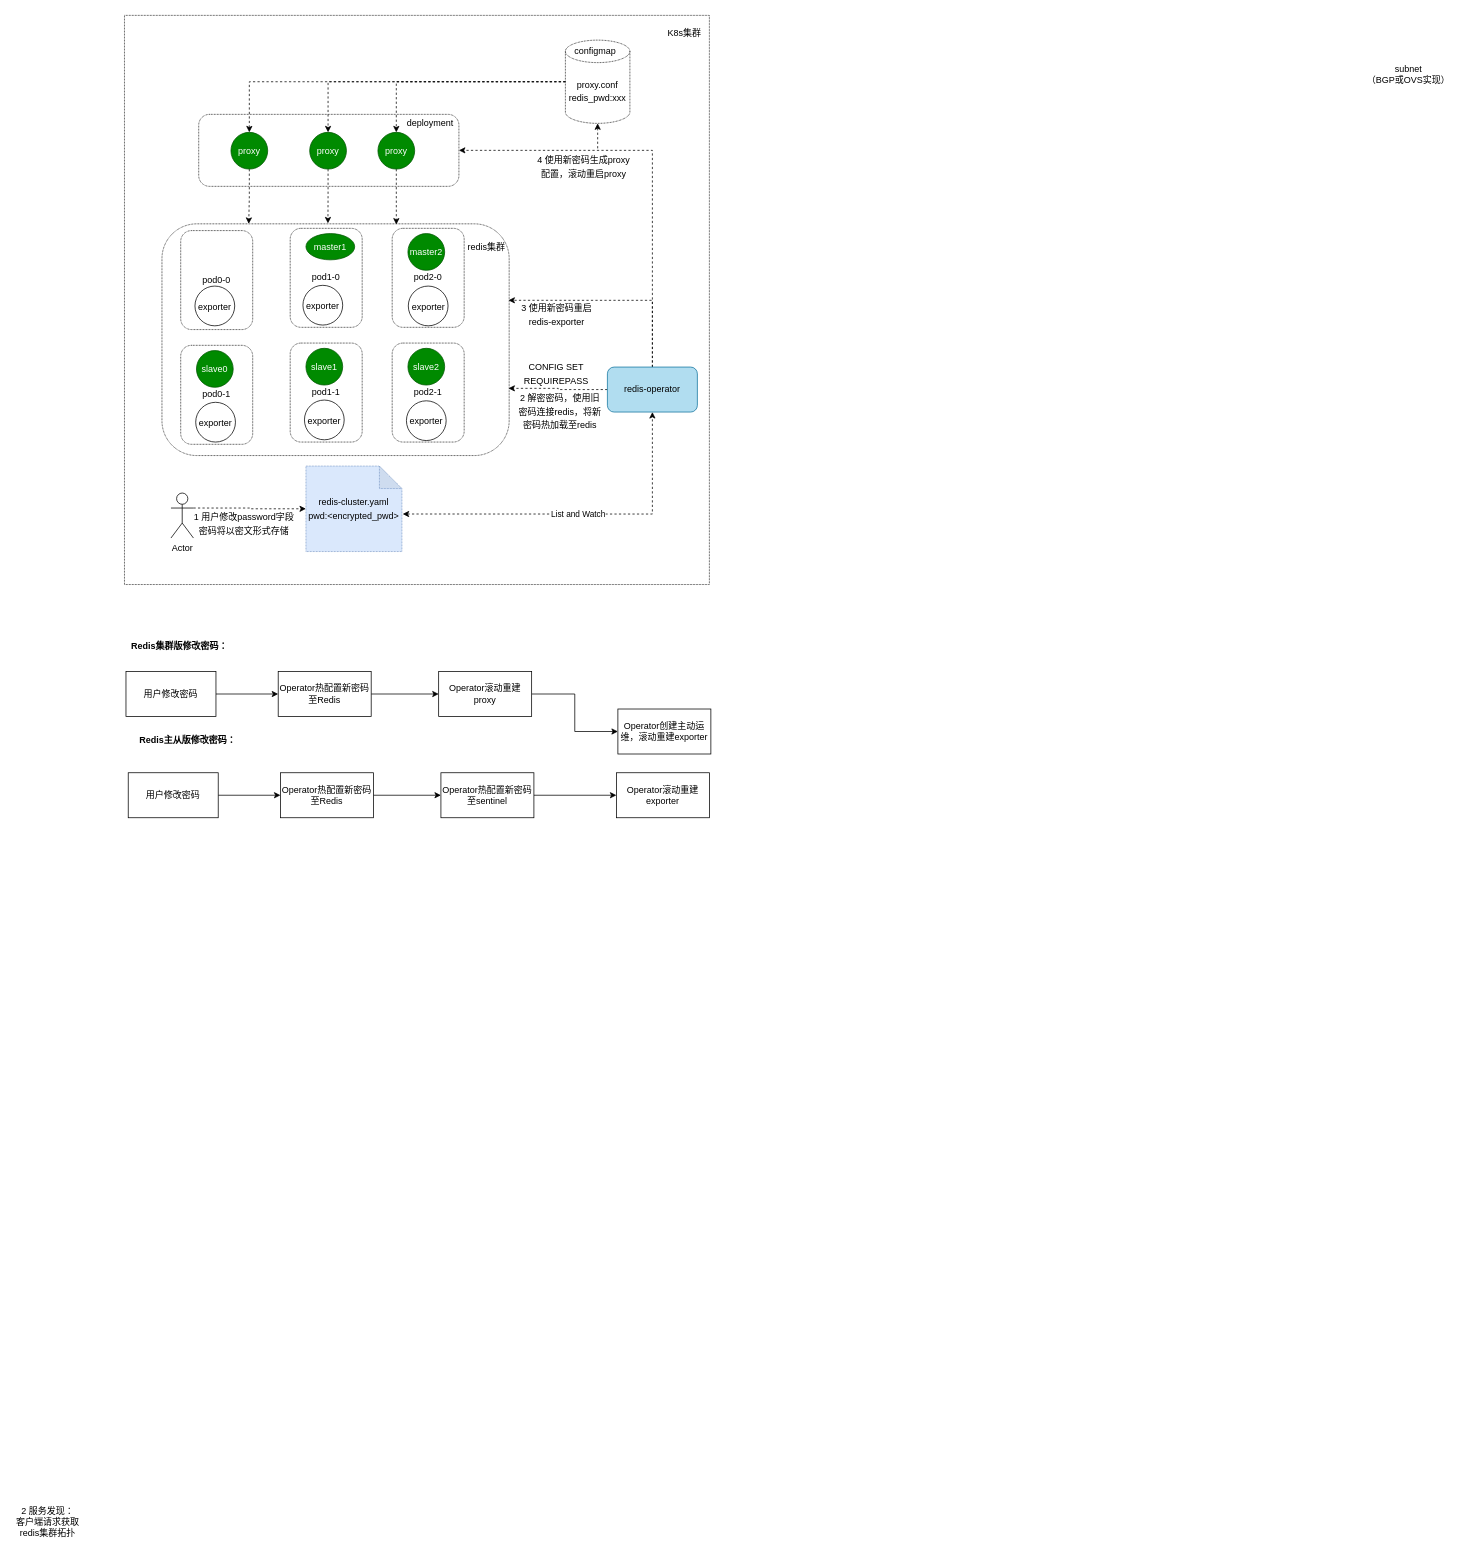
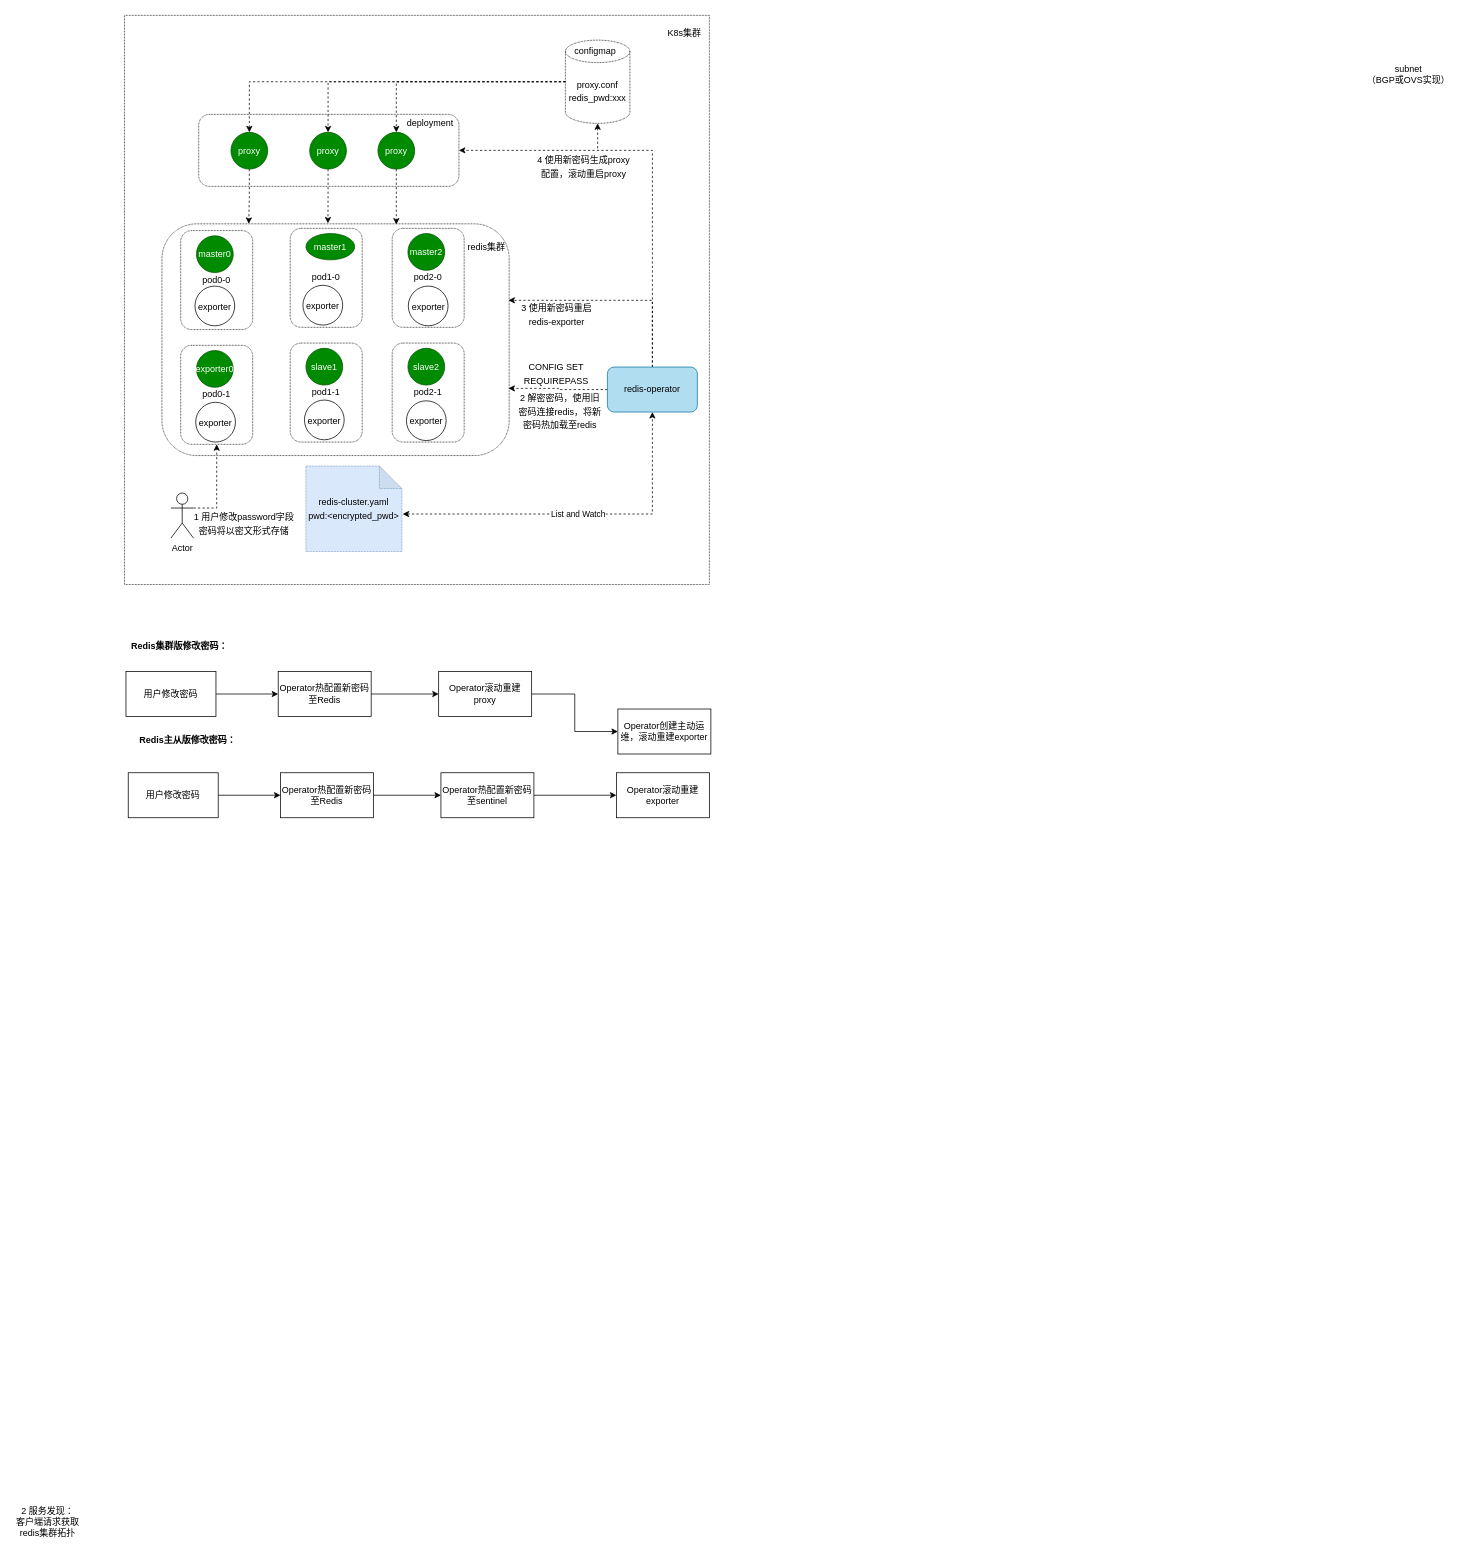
+ <mxCell id="7" value="master0" style="ellipse;whiteSpace=wrap;html=1;aspect=fixed;fillColor=#008a00;fontColor=#ffffff;strokeColor=#005700;" parent="1" vertex="1"><mxGeometry x="261" y="314" width="49" height="49" as="geometry" /></mxCell>
- <mxCell id="23" value="slave0" style="ellipse;whiteSpace=wrap;html=1;aspect=fixed;fillColor=#008a00;fontColor=#ffffff;strokeColor=#005700;" parent="1" vertex="1"><mxGeometry x="261" y="467" width="49" height="49" as="geometry" /></mxCell>
+ <mxCell id="23" value="exporter0" style="ellipse;whiteSpace=wrap;html=1;aspect=fixed;fillColor=#008a00;fontColor=#ffffff;strokeColor=#005700;" parent="1" vertex="1"><mxGeometry x="261" y="467" width="49" height="49" as="geometry" /></mxCell>
- <mxCell id="12" style="edgeStyle=orthogonalEdgeStyle;rounded=0;orthogonalLoop=1;jettySize=auto;html=1;exitX=1;exitY=0.333;exitDx=0;exitDy=0;exitPerimeter=0;entryX=0;entryY=0.5;entryDx=0;entryDy=0;entryPerimeter=0;dashed=1;" parent="1" source="13" target="38" edge="1"><mxGeometry relative="1" as="geometry" /></mxCell>
+ <mxCell id="12" style="edgeStyle=orthogonalEdgeStyle;rounded=0;orthogonalLoop=1;jettySize=auto;html=1;exitX=1;exitY=0.333;exitDx=0;exitDy=0;exitPerimeter=0;dashed=1;" parent="1" source="13" target="22" edge="1"><mxGeometry relative="1" as="geometry" /></mxCell>
